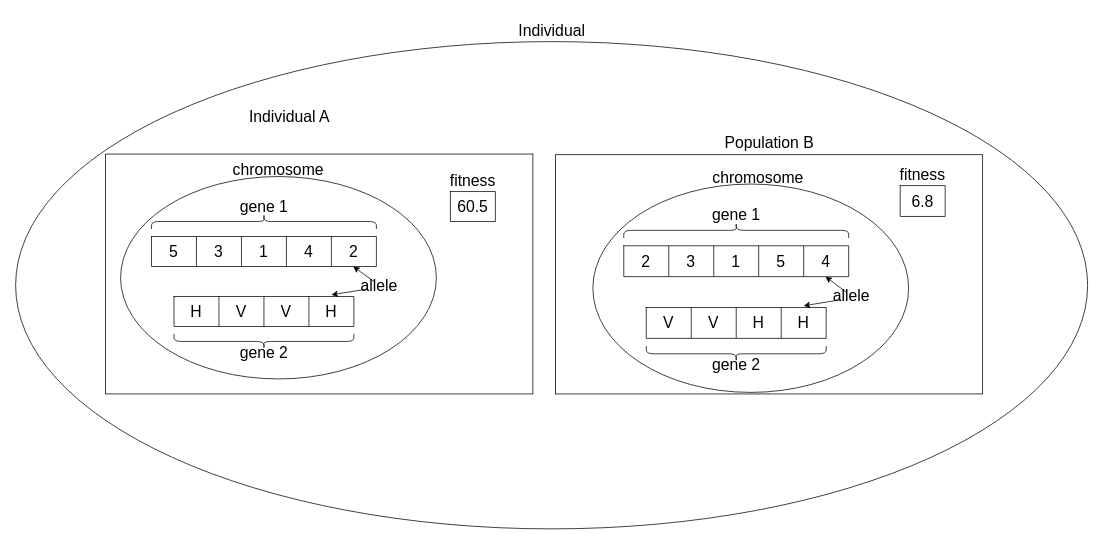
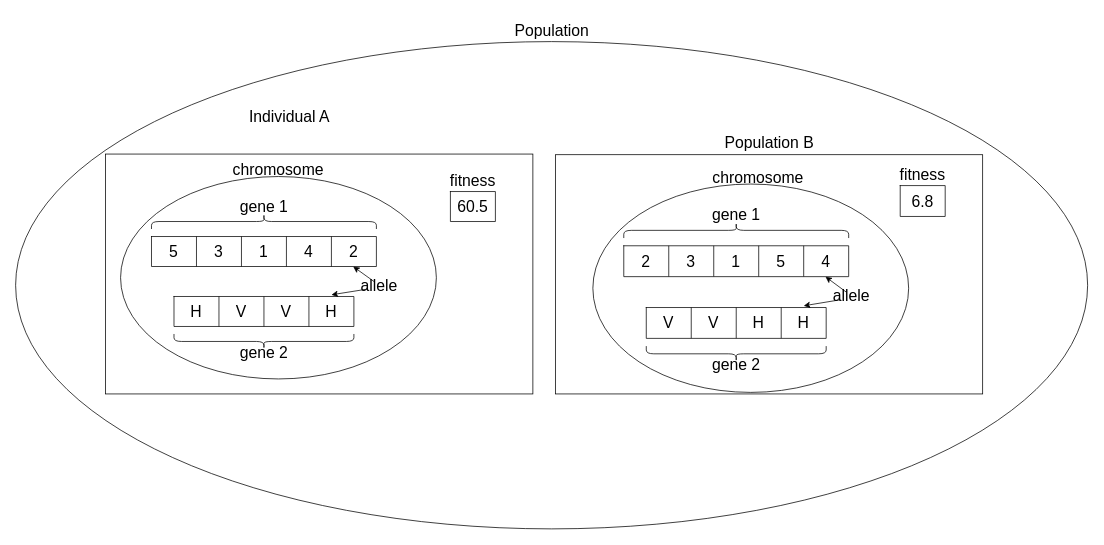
- <mxCell id="3" value="Individual" style="text;html=1;align=center;verticalAlign=middle;resizable=0;points=[];autosize=1;strokeColor=none;fillColor=none;fontSize=21;" vertex="1" parent="1"><mxGeometry x="675" y="20" width="120" height="40" as="geometry" /></mxCell>
+ <mxCell id="3" value="Population" style="text;html=1;align=center;verticalAlign=middle;resizable=0;points=[];autosize=1;strokeColor=none;fillColor=none;fontSize=21;" vertex="1" parent="1"><mxGeometry x="675" y="20" width="120" height="40" as="geometry" /></mxCell>
